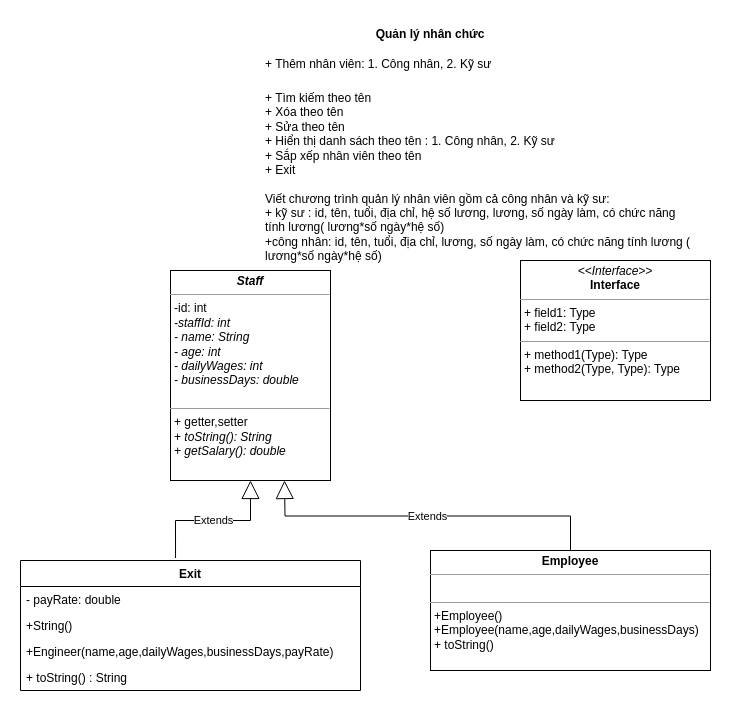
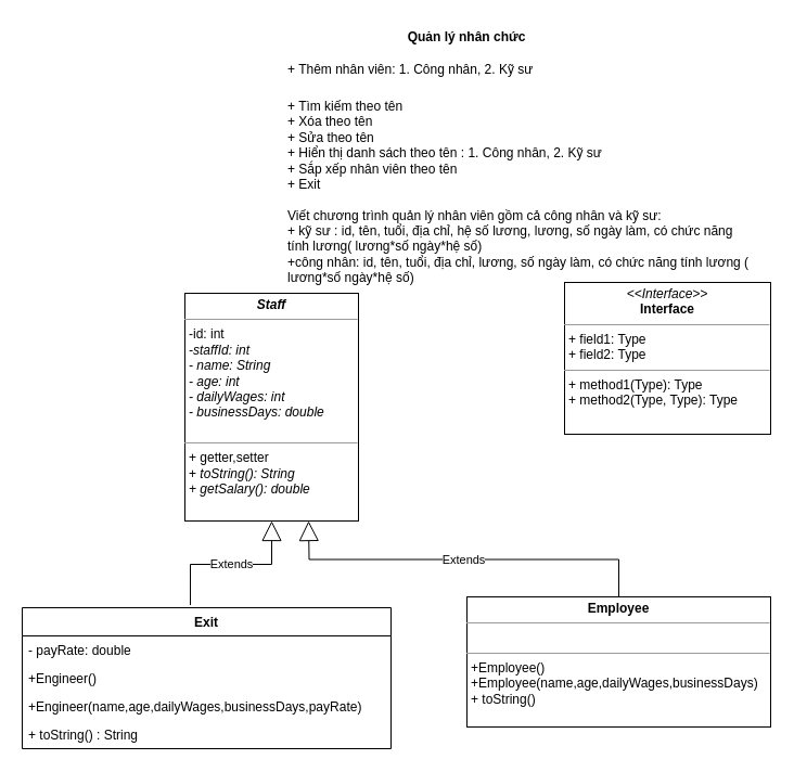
- <mxCell id="8" value="+String()" style="text;strokeColor=none;fillColor=none;align=left;verticalAlign=top;spacingLeft=4;spacingRight=4;overflow=hidden;rotatable=0;points=[[0,0.5],[1,0.5]];portConstraint=eastwest;" vertex="1" parent="6"><mxGeometry y="52" width="340" height="26" as="geometry" /></mxCell>
+ <mxCell id="8" value="+Engineer()" style="text;strokeColor=none;fillColor=none;align=left;verticalAlign=top;spacingLeft=4;spacingRight=4;overflow=hidden;rotatable=0;points=[[0,0.5],[1,0.5]];portConstraint=eastwest;" vertex="1" parent="6"><mxGeometry y="52" width="340" height="26" as="geometry" /></mxCell>
